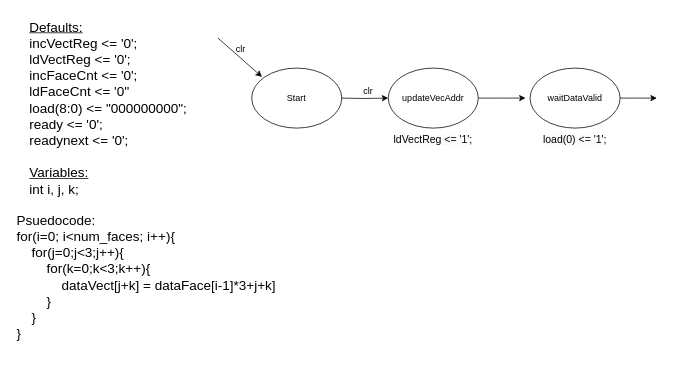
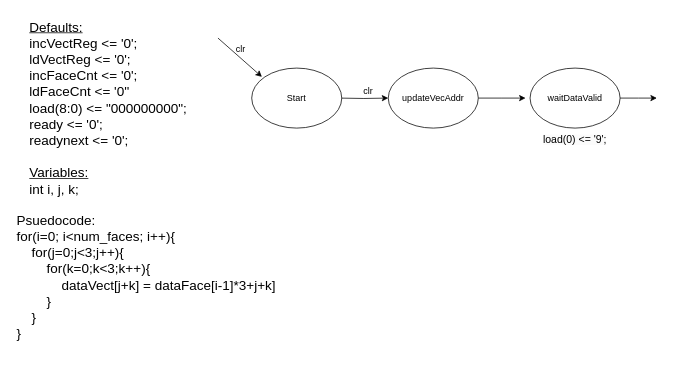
- <mxCell id="7" value="&lt;span style=&quot;color: rgb(0, 0, 0); font-family: Helvetica; font-style: normal; font-variant-ligatures: normal; font-variant-caps: normal; font-weight: 400; letter-spacing: normal; orphans: 2; text-indent: 0px; text-transform: none; widows: 2; word-spacing: 0px; -webkit-text-stroke-width: 0px; background-color: rgb(251, 251, 251); text-decoration-thickness: initial; text-decoration-style: initial; text-decoration-color: initial; float: none; display: inline !important;&quot;&gt;&lt;font style=&quot;font-size: 14px;&quot;&gt;load(0) &amp;lt;= '1';&lt;br&gt;&lt;/font&gt;&lt;/span&gt;" style="text;whiteSpace=wrap;html=1;align=center;" vertex="1" parent="5"><mxGeometry y="80" width="170" height="50" as="geometry" /></mxCell>
+ <mxCell id="7" value="&lt;span style=&quot;color: rgb(0, 0, 0); font-family: Helvetica; font-style: normal; font-variant-ligatures: normal; font-variant-caps: normal; font-weight: 400; letter-spacing: normal; orphans: 2; text-indent: 0px; text-transform: none; widows: 2; word-spacing: 0px; -webkit-text-stroke-width: 0px; background-color: rgb(251, 251, 251); text-decoration-thickness: initial; text-decoration-style: initial; text-decoration-color: initial; float: none; display: inline !important;&quot;&gt;&lt;font style=&quot;font-size: 14px;&quot;&gt;load(0) &amp;lt;= '9';&lt;br&gt;&lt;/font&gt;&lt;/span&gt;" style="text;whiteSpace=wrap;html=1;align=center;" vertex="1" parent="5"><mxGeometry y="80" width="170" height="50" as="geometry" /></mxCell>
- <mxCell id="11" value="&lt;span style=&quot;color: rgb(0, 0, 0); font-family: Helvetica; font-style: normal; font-variant-ligatures: normal; font-variant-caps: normal; font-weight: 400; letter-spacing: normal; orphans: 2; text-indent: 0px; text-transform: none; widows: 2; word-spacing: 0px; -webkit-text-stroke-width: 0px; background-color: rgb(251, 251, 251); text-decoration-thickness: initial; text-decoration-style: initial; text-decoration-color: initial; float: none; display: inline !important;&quot;&gt;&lt;font style=&quot;font-size: 14px;&quot;&gt;ldVectReg &amp;lt;= '1';&lt;br&gt;&lt;br&gt;&lt;/font&gt;&lt;/span&gt;" style="text;whiteSpace=wrap;html=1;align=center;" vertex="1" parent="8"><mxGeometry y="80" width="170" height="50" as="geometry" /></mxCell>
